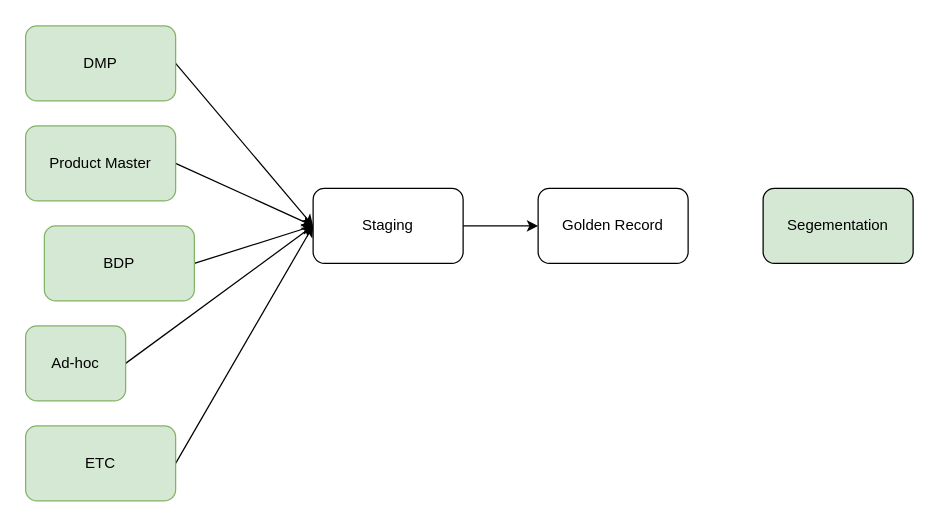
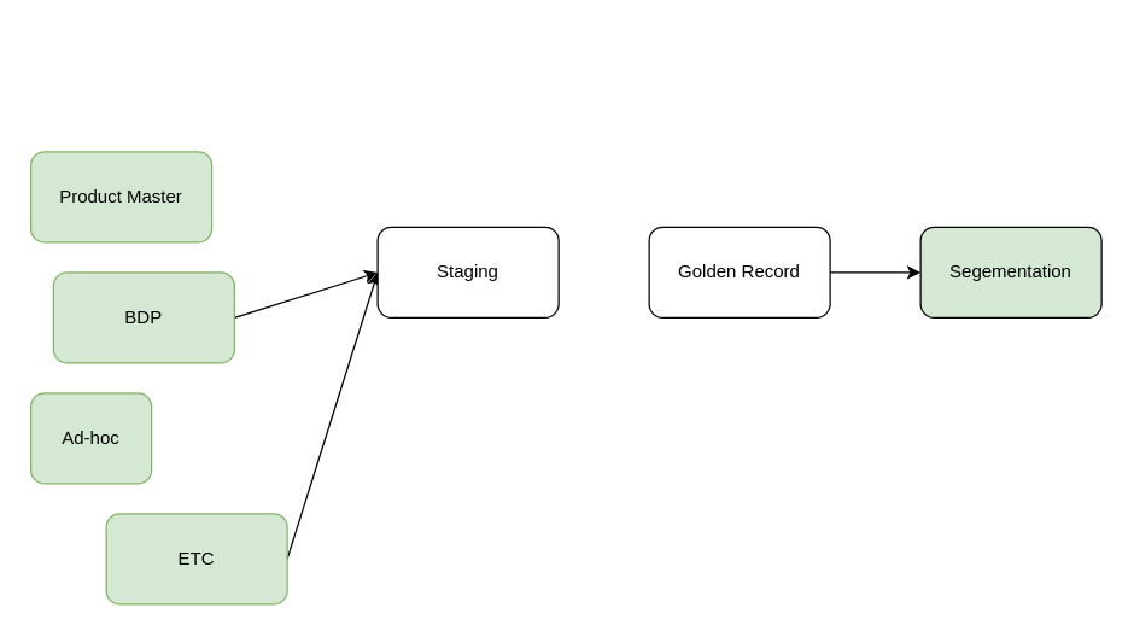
- <mxCell id="3" value="DMP" style="rounded=1;whiteSpace=wrap;html=1;fillColor=#d5e8d4;strokeColor=#82b366;" vertex="1" parent="1"><mxGeometry x="20" y="20" width="120" height="60" as="geometry" /></mxCell>
- <mxCell id="2" style="rounded=0;orthogonalLoop=1;jettySize=auto;html=1;exitX=1;exitY=0.5;exitDx=0;exitDy=0;entryX=0;entryY=0.5;entryDx=0;entryDy=0;" edge="1" parent="1" source="3" target="13"><mxGeometry relative="1" as="geometry" /></mxCell>
- <mxCell id="4" style="edgeStyle=none;rounded=0;orthogonalLoop=1;jettySize=auto;html=1;exitX=1;exitY=0.5;exitDx=0;exitDy=0;entryX=0;entryY=0.5;entryDx=0;entryDy=0;" edge="1" parent="1" source="5" target="13"><mxGeometry relative="1" as="geometry" /></mxCell>
- <mxCell id="12" style="edgeStyle=none;rounded=0;orthogonalLoop=1;jettySize=auto;html=1;exitX=1;exitY=0.5;exitDx=0;exitDy=0;" edge="1" parent="1" source="13" target="15"><mxGeometry relative="1" as="geometry" /></mxCell>
+ <mxCell id="14" style="edgeStyle=none;rounded=0;orthogonalLoop=1;jettySize=auto;html=1;exitX=1;exitY=0.5;exitDx=0;exitDy=0;" edge="1" parent="1" source="15" target="16"><mxGeometry relative="1" as="geometry" /></mxCell>
- <mxCell id="8" style="edgeStyle=none;rounded=0;orthogonalLoop=1;jettySize=auto;html=1;exitX=1;exitY=0.5;exitDx=0;exitDy=0;entryX=0;entryY=0.5;entryDx=0;entryDy=0;" edge="1" parent="1" source="9" target="13"><mxGeometry relative="1" as="geometry"><mxPoint x="240" y="220" as="targetPoint" /></mxGeometry></mxCell>
- <mxCell id="11" value="ETC" style="rounded=1;whiteSpace=wrap;html=1;fillColor=#d5e8d4;strokeColor=#82b366;" vertex="1" parent="1"><mxGeometry x="20" y="340" width="120" height="60" as="geometry" /></mxCell>
+ <mxCell id="11" value="ETC" style="rounded=1;whiteSpace=wrap;html=1;fillColor=#d5e8d4;strokeColor=#82b366;" vertex="1" parent="1"><mxGeometry x="70" y="340" width="120" height="60" as="geometry" /></mxCell>
